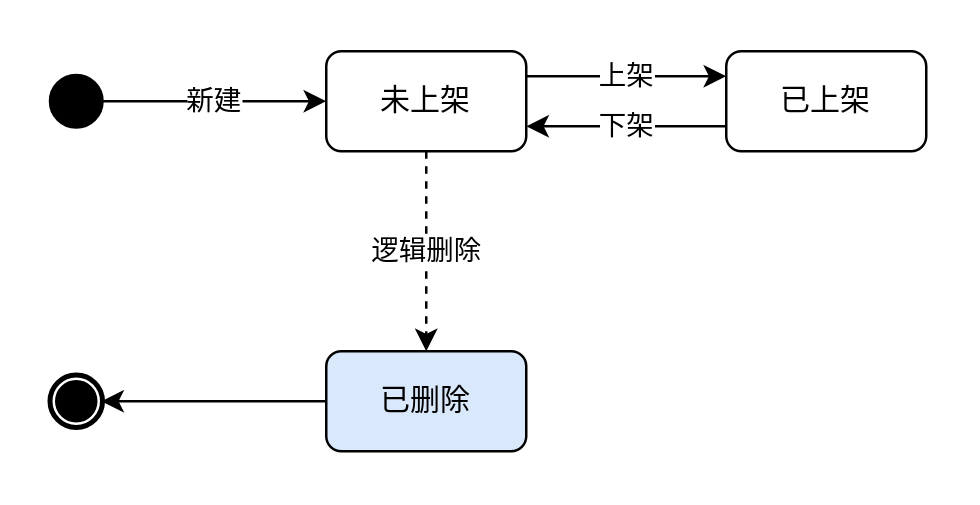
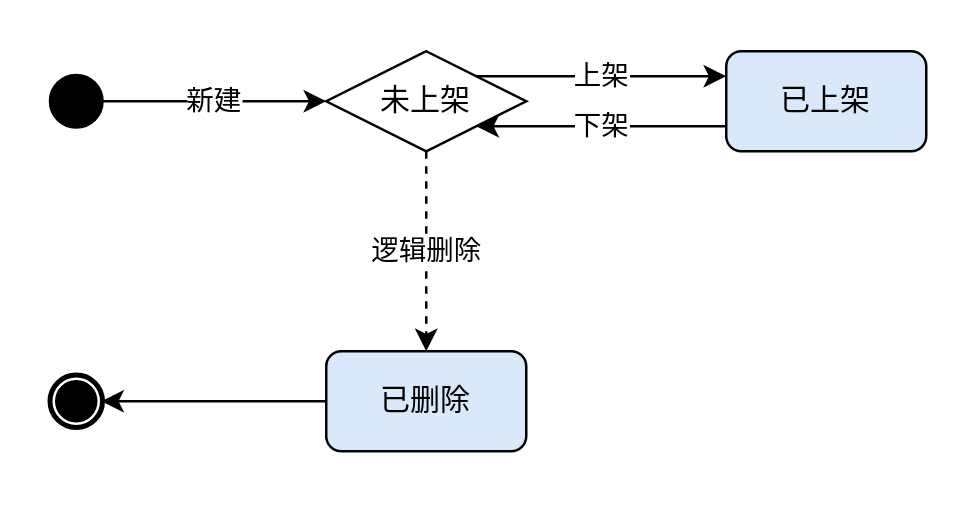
- <mxCell id="7" value="未上架" style="rounded=1;whiteSpace=wrap;html=1;fillColor=#FFFFFF;" parent="1" vertex="1"><mxGeometry x="130" y="20" width="80" height="40" as="geometry" /></mxCell>
+ <mxCell id="7" value="未上架" style="rhombus;whiteSpace=wrap;html=1;fillColor=#FFFFFF;" parent="1" vertex="1"><mxGeometry x="130" y="20" width="80" height="40" as="geometry" /></mxCell>
- <mxCell id="9" value="已上架" style="rounded=1;whiteSpace=wrap;html=1;fillColor=#FFFFFF;" parent="1" vertex="1"><mxGeometry x="290" y="20" width="80" height="40" as="geometry" /></mxCell>
+ <mxCell id="9" value="已上架" style="rounded=1;whiteSpace=wrap;html=1;fillColor=#dae8fc;" parent="1" vertex="1"><mxGeometry x="290" y="20" width="80" height="40" as="geometry" /></mxCell>
